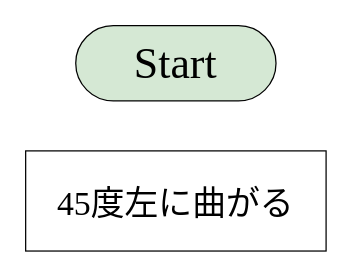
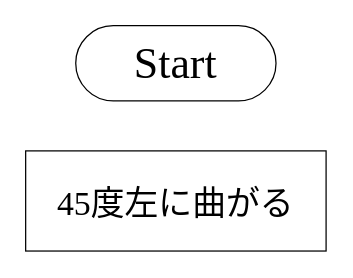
- <mxCell id="2" value="&lt;font style=&quot;font-size: 35px&quot;&gt;Start&lt;/font&gt;" style="rounded=1;whiteSpace=wrap;html=1;fontFamily=BIZ UDGothic;fontSource=https%3A%2F%2Ffonts.googleapis.com%2Fcss%3Ffamily%3DBIZ%2BUDGothic;arcSize=50;fillColor=#d5e8d4;" vertex="1" parent="1"><mxGeometry x="60" y="20" width="160" height="60" as="geometry" /></mxCell>
+ <mxCell id="2" value="&lt;font style=&quot;font-size: 35px&quot;&gt;Start&lt;/font&gt;" style="rounded=1;whiteSpace=wrap;html=1;fontFamily=BIZ UDGothic;fontSource=https%3A%2F%2Ffonts.googleapis.com%2Fcss%3Ffamily%3DBIZ%2BUDGothic;arcSize=50;" vertex="1" parent="1"><mxGeometry x="60" y="20" width="160" height="60" as="geometry" /></mxCell>
